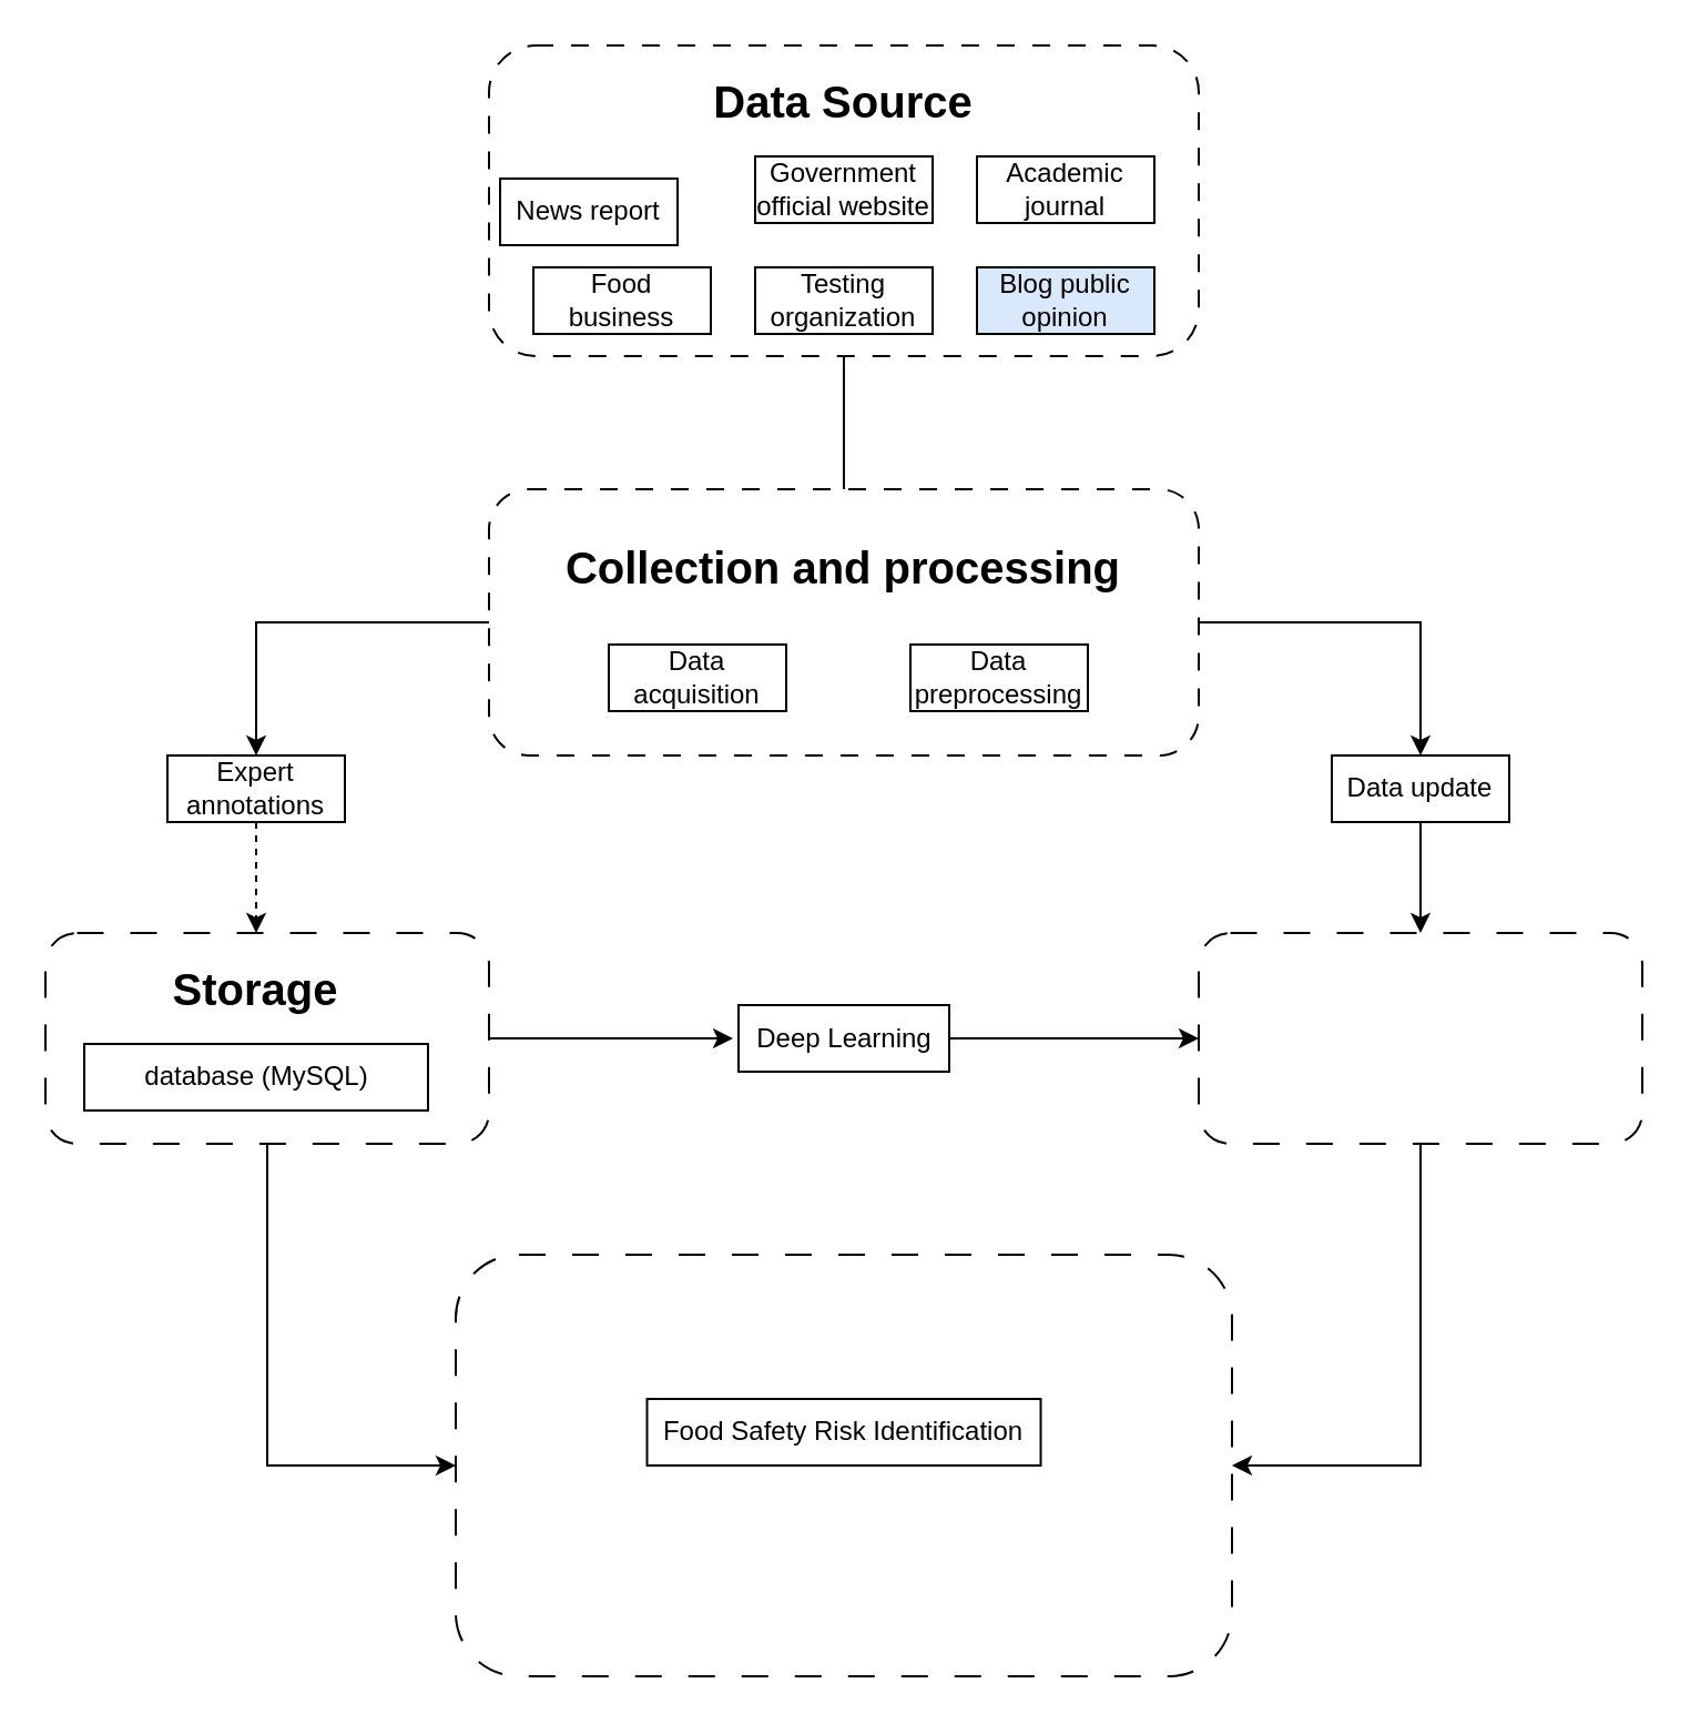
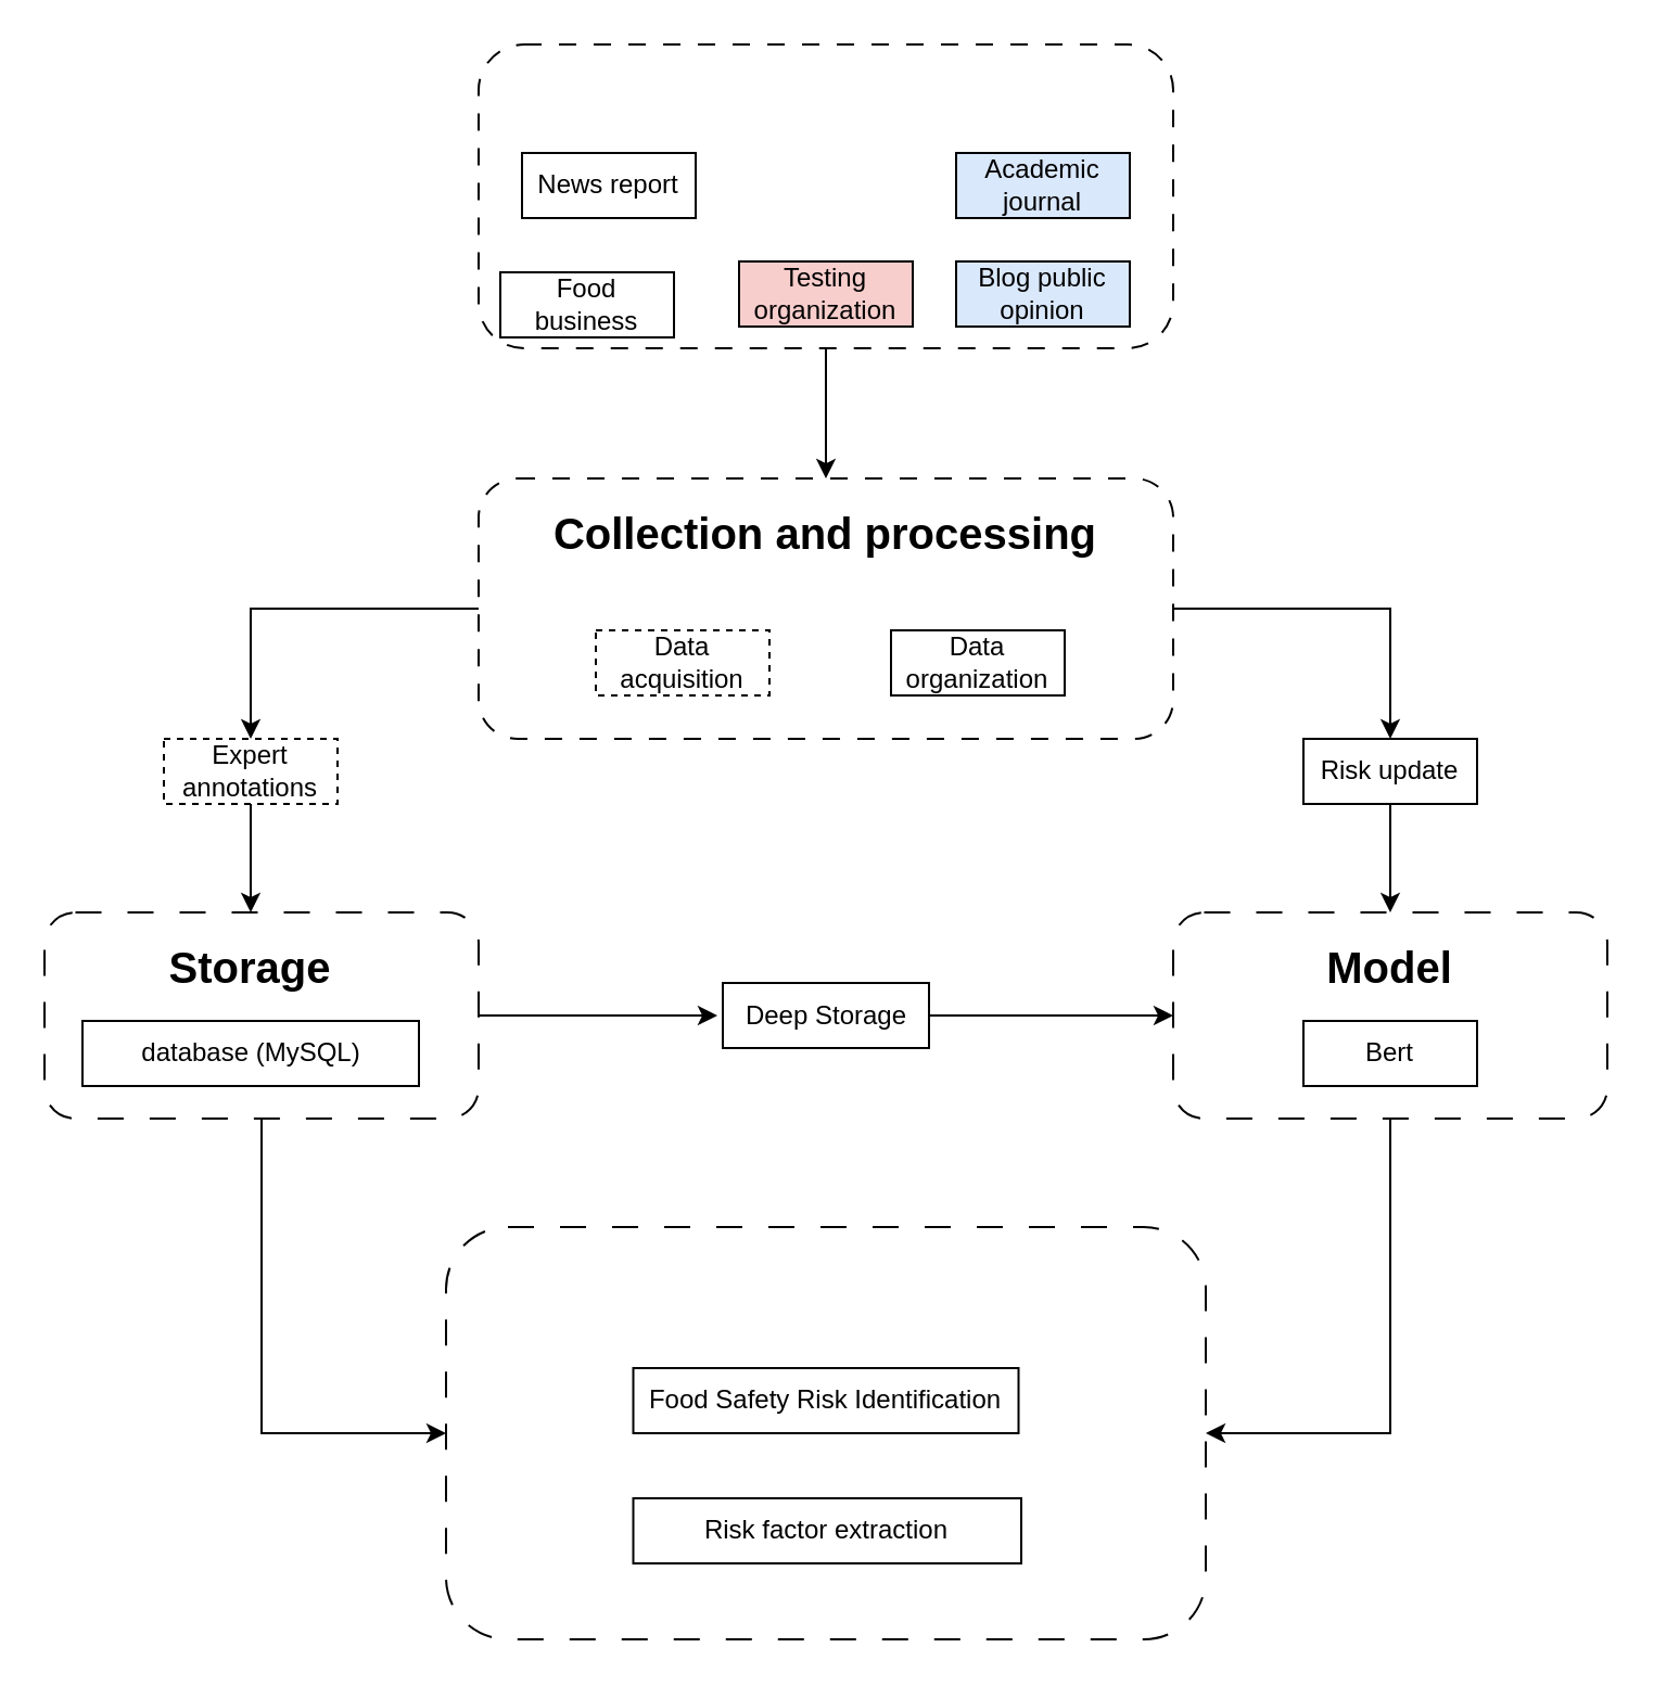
- <mxCell id="4" value="&lt;div style=&quot;font-size: 20px;&quot;&gt;&lt;font style=&quot;font-size: 20px;&quot;&gt;Data Source&lt;/font&gt;&lt;/div&gt;" style="text;html=1;strokeColor=none;fillColor=none;align=center;verticalAlign=middle;whiteSpace=wrap;rounded=0;fontStyle=1" parent="1" vertex="1"><mxGeometry x="300" y="20" width="160" height="50" as="geometry" /></mxCell>
- <mxCell id="6" value="Government official website" style="rounded=0;whiteSpace=wrap;html=1;" parent="1" vertex="1"><mxGeometry x="340" y="70" width="80" height="30" as="geometry" /></mxCell>
- <mxCell id="8" value="Academic journal" style="rounded=0;whiteSpace=wrap;html=1;" parent="1" vertex="1"><mxGeometry x="440" y="70" width="80" height="30" as="geometry" /></mxCell>
+ <mxCell id="8" value="Academic journal" style="rounded=0;whiteSpace=wrap;html=1;fillColor=#dae8fc;" parent="1" vertex="1"><mxGeometry x="440" y="70" width="80" height="30" as="geometry" /></mxCell>
- <mxCell id="5" value="News report" style="rounded=0;whiteSpace=wrap;html=1;" parent="1" vertex="1"><mxGeometry x="225" y="80" width="80" height="30" as="geometry" /></mxCell>
+ <mxCell id="5" value="News report" style="rounded=0;whiteSpace=wrap;html=1;" parent="1" vertex="1"><mxGeometry x="240" y="70" width="80" height="30" as="geometry" /></mxCell>
- <mxCell id="7" value="Food business" style="rounded=0;whiteSpace=wrap;html=1;" parent="1" vertex="1"><mxGeometry x="240" y="120" width="80" height="30" as="geometry" /></mxCell>
+ <mxCell id="7" value="Food business" style="rounded=0;whiteSpace=wrap;html=1;" parent="1" vertex="1"><mxGeometry x="230" y="125" width="80" height="30" as="geometry" /></mxCell>
- <mxCell id="9" value="Testing organization" style="rounded=0;whiteSpace=wrap;html=1;" parent="1" vertex="1"><mxGeometry x="340" y="120" width="80" height="30" as="geometry" /></mxCell>
+ <mxCell id="9" value="Testing organization" style="rounded=0;whiteSpace=wrap;html=1;fillColor=#f8cecc;" parent="1" vertex="1"><mxGeometry x="340" y="120" width="80" height="30" as="geometry" /></mxCell>
- <mxCell id="14" value="&lt;div style=&quot;&quot;&gt;&lt;div style=&quot;&quot;&gt;&lt;font style=&quot;font-size: 20px;&quot;&gt;Collection and processing&lt;/font&gt;&lt;/div&gt;&lt;/div&gt;" style="text;html=1;strokeColor=none;fillColor=none;align=center;verticalAlign=middle;whiteSpace=wrap;rounded=0;fontStyle=1;movable=1;resizable=1;rotatable=1;deletable=1;editable=1;locked=0;connectable=1;" parent="1" vertex="1"><mxGeometry x="235" y="230" width="290" height="50" as="geometry" /></mxCell>
+ <mxCell id="14" value="&lt;div style=&quot;&quot;&gt;&lt;div style=&quot;&quot;&gt;&lt;font style=&quot;font-size: 20px;&quot;&gt;Collection and processing&lt;/font&gt;&lt;/div&gt;&lt;/div&gt;" style="text;html=1;strokeColor=none;fillColor=none;align=center;verticalAlign=middle;whiteSpace=wrap;rounded=0;fontStyle=1;movable=1;resizable=1;rotatable=1;deletable=1;editable=1;locked=0;connectable=1;" parent="1" vertex="1"><mxGeometry x="235" y="220" width="290" height="50" as="geometry" /></mxCell>
- <mxCell id="15" value="&lt;div&gt;Data acquisition&lt;/div&gt;" style="rounded=0;whiteSpace=wrap;html=1;movable=1;resizable=1;rotatable=1;deletable=1;editable=1;locked=0;connectable=1;" parent="1" vertex="1"><mxGeometry x="274" y="290" width="80" height="30" as="geometry" /></mxCell>
+ <mxCell id="15" value="&lt;div&gt;Data acquisition&lt;/div&gt;" style="rounded=0;whiteSpace=wrap;html=1;movable=1;resizable=1;rotatable=1;deletable=1;editable=1;locked=0;connectable=1;dashed=1;" parent="1" vertex="1"><mxGeometry x="274" y="290" width="80" height="30" as="geometry" /></mxCell>
- <mxCell id="16" value="&lt;div&gt;Data preprocessing&lt;/div&gt;" style="rounded=0;whiteSpace=wrap;html=1;movable=1;resizable=1;rotatable=1;deletable=1;editable=1;locked=0;connectable=1;" parent="1" vertex="1"><mxGeometry x="410" y="290" width="80" height="30" as="geometry" /></mxCell>
+ <mxCell id="16" value="&lt;div&gt;Data organization&lt;/div&gt;" style="rounded=0;whiteSpace=wrap;html=1;movable=1;resizable=1;rotatable=1;deletable=1;editable=1;locked=0;connectable=1;" parent="1" vertex="1"><mxGeometry x="410" y="290" width="80" height="30" as="geometry" /></mxCell>
- <mxCell id="32" value="&lt;div&gt;Expert annotations&lt;/div&gt;" style="rounded=0;whiteSpace=wrap;html=1;movable=1;resizable=1;rotatable=1;deletable=1;editable=1;locked=0;connectable=1;" parent="1" vertex="1"><mxGeometry x="75" y="340" width="80" height="30" as="geometry" /></mxCell>
+ <mxCell id="32" value="&lt;div&gt;Expert annotations&lt;/div&gt;" style="rounded=0;whiteSpace=wrap;html=1;movable=1;resizable=1;rotatable=1;deletable=1;editable=1;locked=0;connectable=1;dashed=1;" parent="1" vertex="1"><mxGeometry x="75" y="340" width="80" height="30" as="geometry" /></mxCell>
- <mxCell id="30" value="&lt;div&gt;Data update&lt;/div&gt;" style="rounded=0;whiteSpace=wrap;html=1;movable=1;resizable=1;rotatable=1;deletable=1;editable=1;locked=0;connectable=1;" parent="1" vertex="1"><mxGeometry x="600" y="340" width="80" height="30" as="geometry" /></mxCell>
+ <mxCell id="30" value="&lt;div&gt;Risk update&lt;/div&gt;" style="rounded=0;whiteSpace=wrap;html=1;movable=1;resizable=1;rotatable=1;deletable=1;editable=1;locked=0;connectable=1;" parent="1" vertex="1"><mxGeometry x="600" y="340" width="80" height="30" as="geometry" /></mxCell>
- <mxCell id="11" style="edgeStyle=orthogonalEdgeStyle;rounded=0;orthogonalLoop=1;jettySize=auto;html=1;entryX=0.5;entryY=0;entryDx=0;entryDy=0;dashed=1;" parent="1" source="32" target="20" edge="1"><mxGeometry relative="1" as="geometry" /></mxCell>
+ <mxCell id="11" style="edgeStyle=orthogonalEdgeStyle;rounded=0;orthogonalLoop=1;jettySize=auto;html=1;entryX=0.5;entryY=0;entryDx=0;entryDy=0;" parent="1" source="32" target="20" edge="1"><mxGeometry relative="1" as="geometry" /></mxCell>
+ <mxCell id="24" value="&lt;font style=&quot;font-size: 20px;&quot;&gt;Model&lt;/font&gt;" style="text;html=1;strokeColor=none;fillColor=none;align=center;verticalAlign=middle;whiteSpace=wrap;rounded=0;fontStyle=1" parent="1" vertex="1"><mxGeometry x="560" y="420" width="160" height="50" as="geometry" /></mxCell>
- <mxCell id="28" value="Deep Learning" style="rounded=0;whiteSpace=wrap;html=1;" parent="1" vertex="1"><mxGeometry x="332.5" y="452.5" width="95" height="30" as="geometry" /></mxCell>
+ <mxCell id="28" value="Deep Storage" style="rounded=0;whiteSpace=wrap;html=1;" parent="1" vertex="1"><mxGeometry x="332.5" y="452.5" width="95" height="30" as="geometry" /></mxCell>
+ <mxCell id="33" value="Bert" style="rounded=0;whiteSpace=wrap;html=1;" vertex="1" parent="1"><mxGeometry x="600" y="470" width="80" height="30" as="geometry" /></mxCell>
+ <mxCell id="26" value="&lt;div&gt;Risk factor extraction&lt;/div&gt;" style="rounded=0;whiteSpace=wrap;html=1;" parent="1" vertex="1"><mxGeometry x="291.25" y="690" width="178.75" height="30" as="geometry" /></mxCell>
